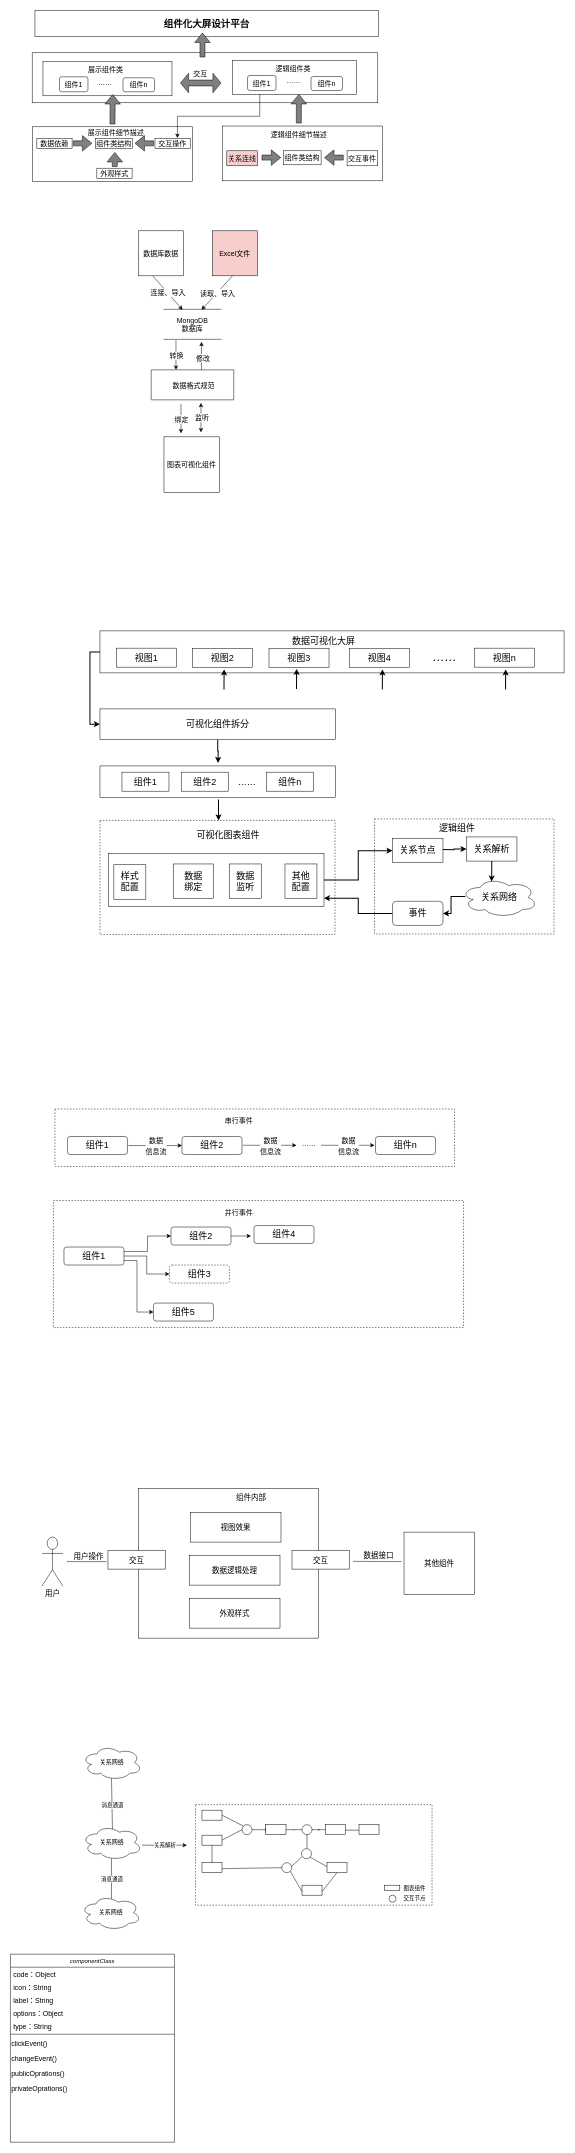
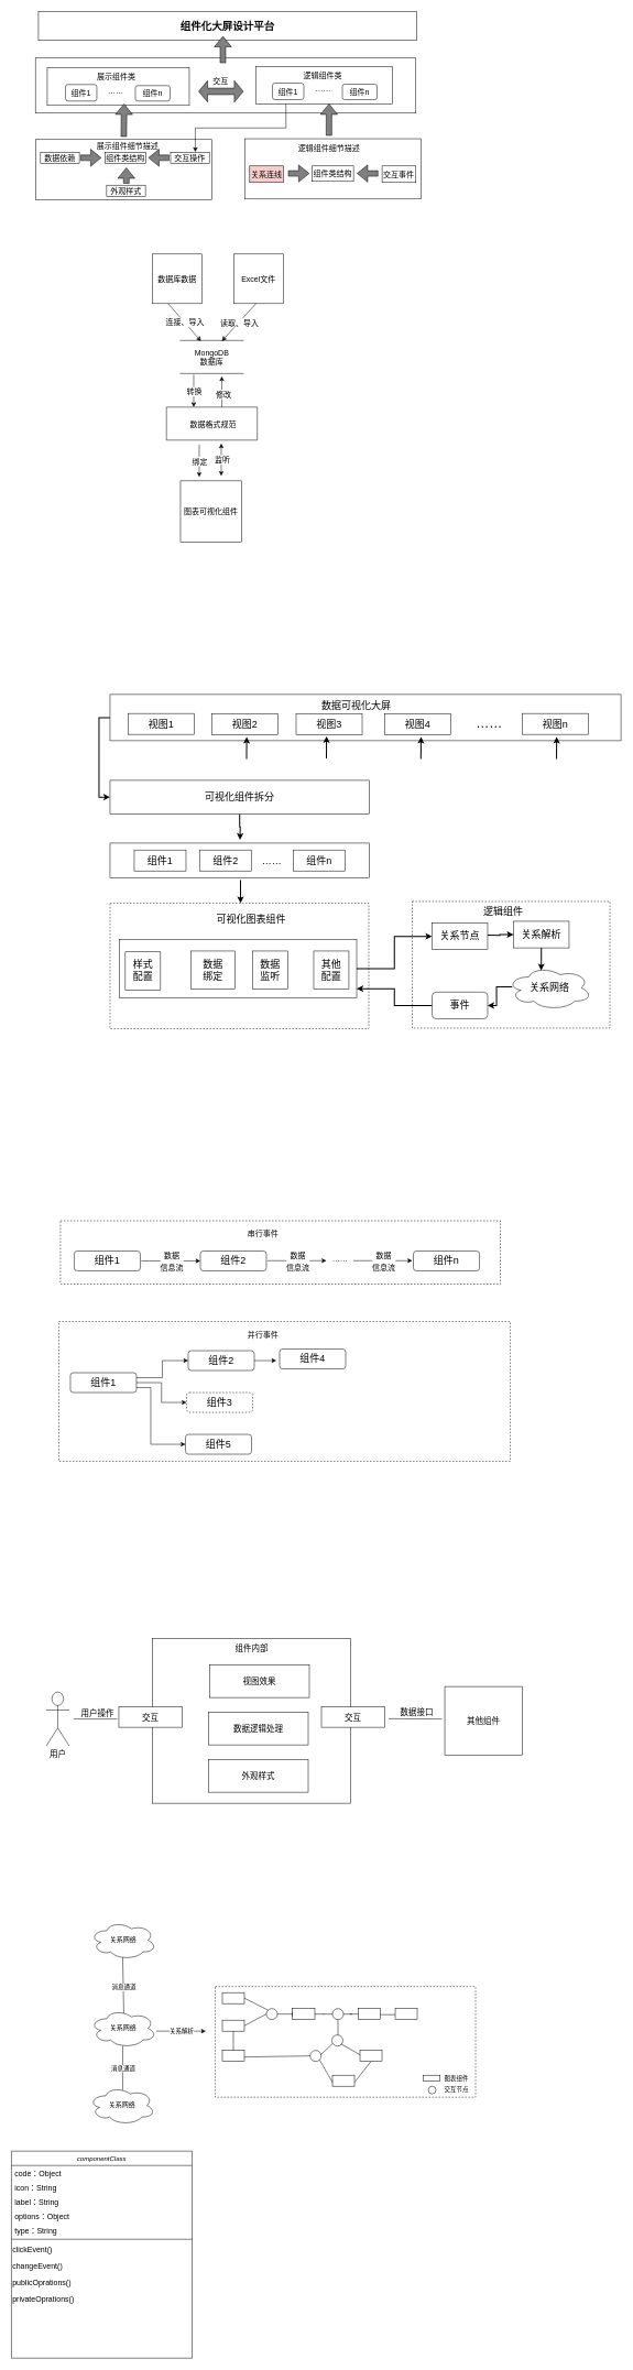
- <mxCell id="38" value="Excel文件" style="whiteSpace=wrap;html=1;aspect=fixed;fontSize=14;fillColor=#f8cecc;" parent="1" vertex="1"><mxGeometry x="424" y="461" width="90" height="90" as="geometry" /></mxCell>
+ <mxCell id="38" value="Excel文件" style="whiteSpace=wrap;html=1;aspect=fixed;fontSize=14;fillColor=#FFFFFF;" parent="1" vertex="1"><mxGeometry x="424" y="461" width="90" height="90" as="geometry" /></mxCell>
- <mxCell id="89" value="&lt;font style=&quot;font-size: 18px; font-weight: normal;&quot;&gt;组件5&lt;/font&gt;" style="rounded=1;whiteSpace=wrap;html=1;fontStyle=1" parent="1" vertex="1"><mxGeometry x="306" y="2605" width="120" height="36" as="geometry" /></mxCell>
+ <mxCell id="89" value="&lt;font style=&quot;font-size: 18px; font-weight: normal;&quot;&gt;组件5&lt;/font&gt;" style="rounded=1;whiteSpace=wrap;html=1;fontStyle=1" parent="1" vertex="1"><mxGeometry x="336" y="2605" width="120" height="36" as="geometry" /></mxCell>
- <mxCell id="135" value="组件内部" style="text;html=1;strokeColor=none;fillColor=none;align=center;verticalAlign=middle;whiteSpace=wrap;rounded=0;fontSize=15;" vertex="1" parent="125"><mxGeometry x="354.5" y="3" width="127" height="29" as="geometry" /></mxCell>
+ <mxCell id="135" value="组件内部" style="text;html=1;strokeColor=none;fillColor=none;align=center;verticalAlign=middle;whiteSpace=wrap;rounded=0;fontSize=15;" vertex="1" parent="125"><mxGeometry x="309.5" y="3" width="127" height="29" as="geometry" /></mxCell>
